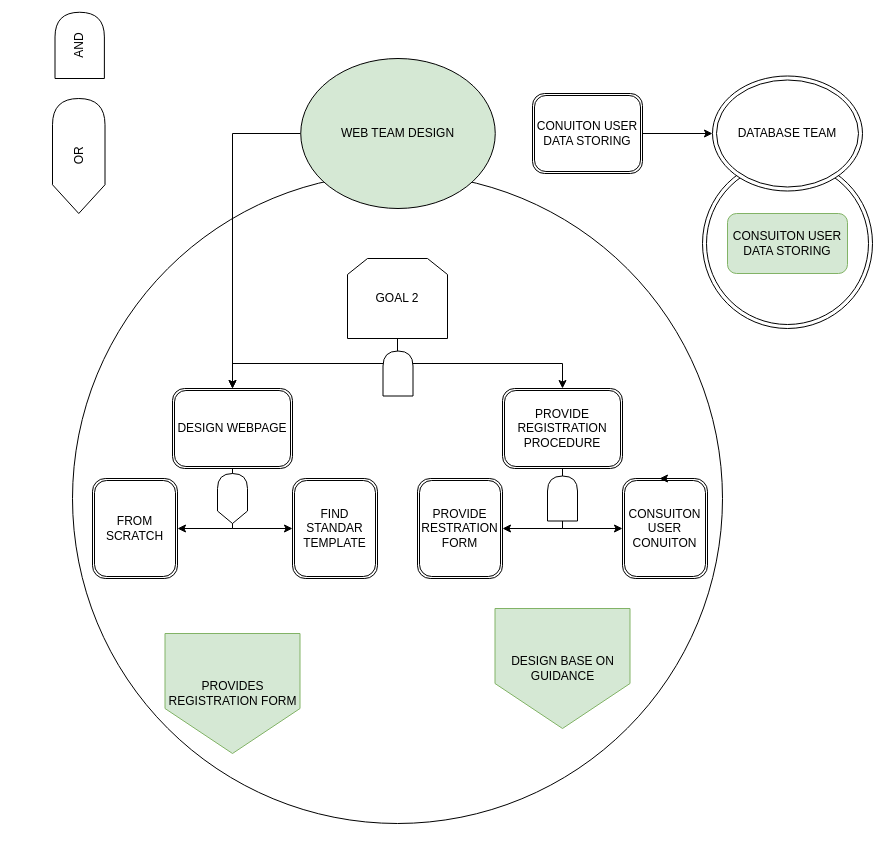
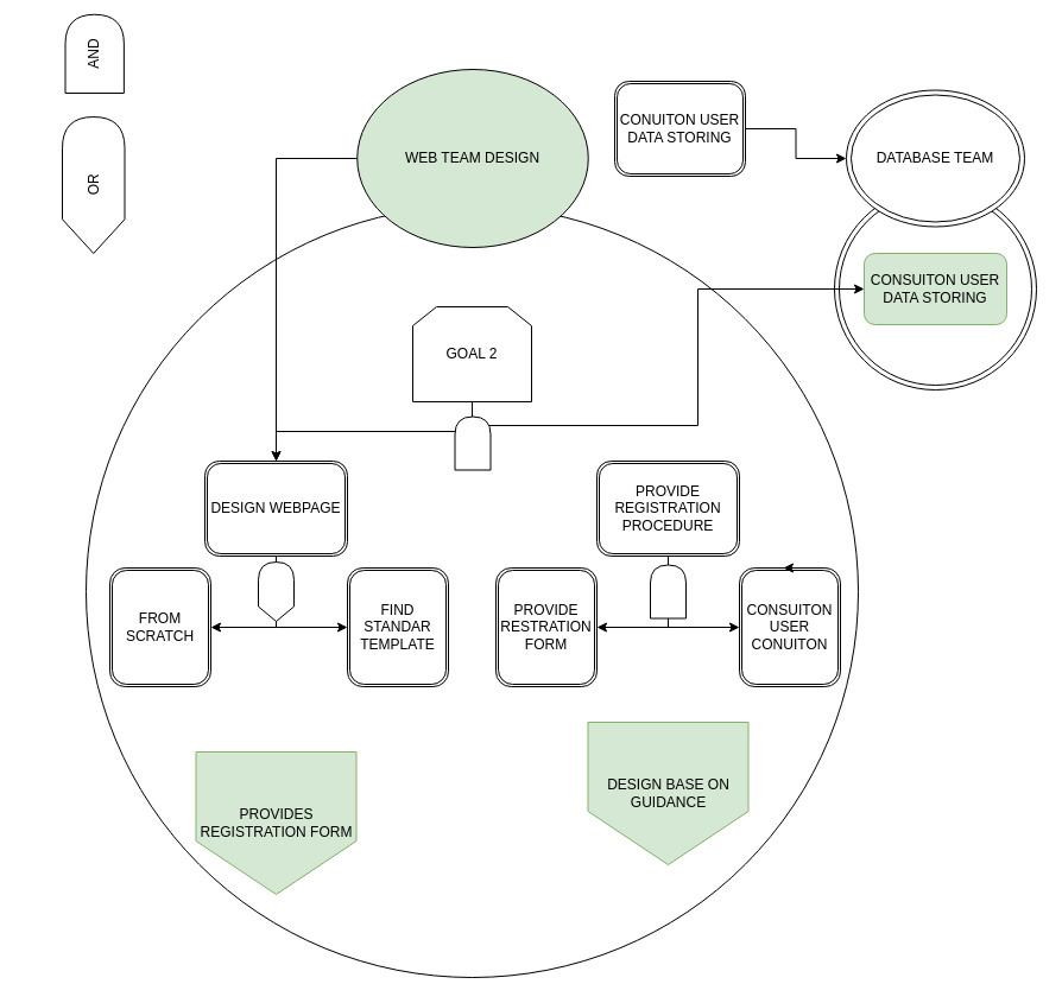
- <mxCell id="28" value="CONUITON USER DATA STORING" style="shape=ext;double=1;rounded=1;whiteSpace=wrap;html=1;" vertex="1" parent="1"><mxGeometry x="532" y="93" width="110" height="80" as="geometry" /></mxCell>
+ <mxCell id="28" value="CONUITON USER DATA STORING" style="shape=ext;double=1;rounded=1;whiteSpace=wrap;html=1;" vertex="1" parent="1"><mxGeometry x="517" y="68" width="110" height="80" as="geometry" /></mxCell>
- <mxCell id="5" style="edgeStyle=orthogonalEdgeStyle;rounded=0;orthogonalLoop=1;jettySize=auto;html=1;exitX=0.5;exitY=1;exitDx=0;exitDy=0;" edge="1" parent="1" source="6" target="12"><mxGeometry relative="1" as="geometry" /></mxCell>
+ <mxCell id="5" style="edgeStyle=orthogonalEdgeStyle;rounded=0;orthogonalLoop=1;jettySize=auto;html=1;exitX=0.5;exitY=1;exitDx=0;exitDy=0;" edge="1" parent="1" source="6" target="30"><mxGeometry relative="1" as="geometry" /></mxCell>
